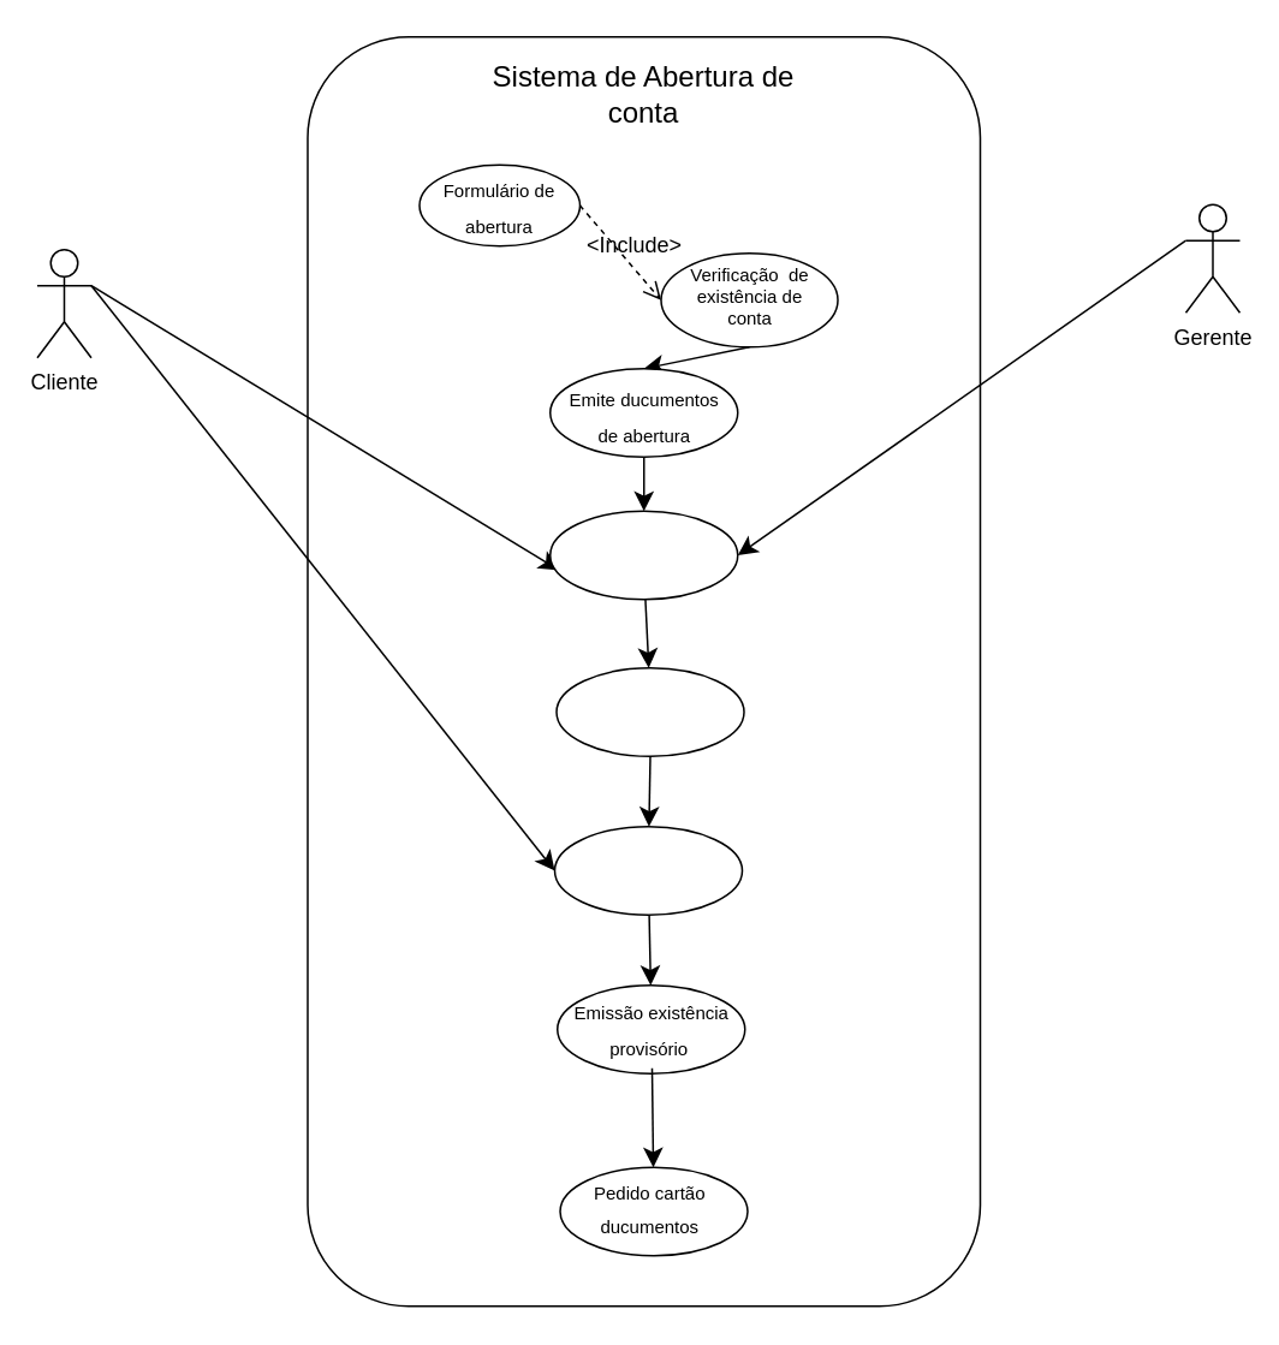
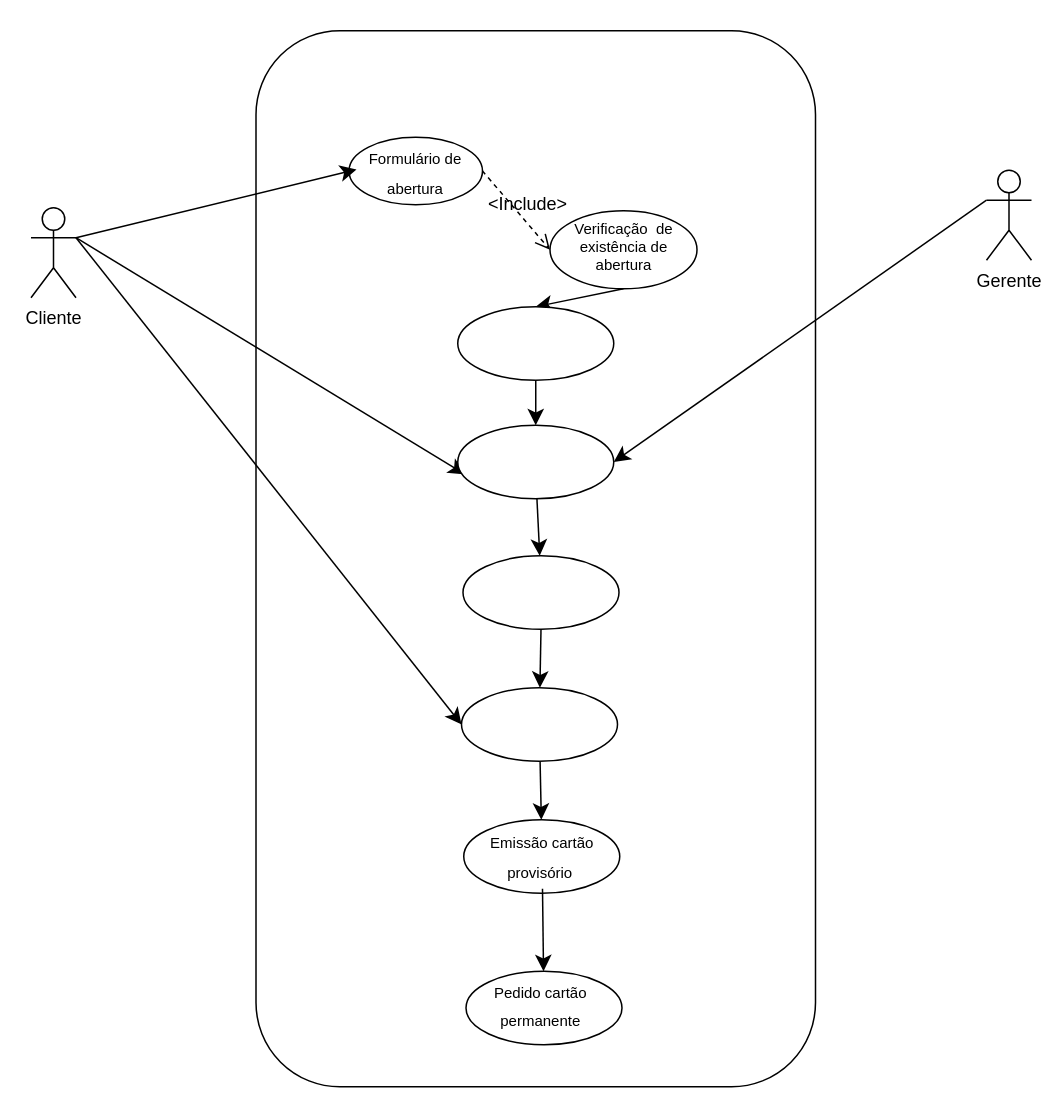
- <mxCell id="3" value="Sistema de Abertura de conta" style="text;html=1;align=center;verticalAlign=middle;whiteSpace=wrap;rounded=0;fontSize=16;" vertex="1" parent="1"><mxGeometry x="259" y="20" width="195" height="64" as="geometry" /></mxCell>
+ <mxCell id="11" value="" style="endArrow=classic;html=1;rounded=0;fontSize=12;startSize=8;endSize=8;curved=1;exitX=1;exitY=0.333;exitDx=0;exitDy=0;exitPerimeter=0;entryX=0;entryY=0.5;entryDx=0;entryDy=0;" edge="1" parent="1" source="9" target="10"><mxGeometry width="50" height="50" relative="1" as="geometry"><mxPoint x="374" y="173" as="sourcePoint" /><mxPoint x="424" y="123" as="targetPoint" /></mxGeometry></mxCell>
- <mxCell id="14" value="Verificação&amp;nbsp; de existência de conta&lt;div&gt;&lt;br&gt;&lt;/div&gt;" style="text;html=1;align=center;verticalAlign=middle;whiteSpace=wrap;rounded=0;fontSize=10;" vertex="1" parent="1"><mxGeometry x="378.5" y="140" width="73" height="59" as="geometry" /></mxCell>
+ <mxCell id="14" value="Verificação&amp;nbsp; de existência de abertura&lt;div&gt;&lt;br&gt;&lt;/div&gt;" style="text;html=1;align=center;verticalAlign=middle;whiteSpace=wrap;rounded=0;fontSize=10;" vertex="1" parent="1"><mxGeometry x="378.5" y="140" width="73" height="59" as="geometry" /></mxCell>
- <mxCell id="18" value="&lt;font style=&quot;font-size: 10px;&quot;&gt;Emite ducumentos de abertura&lt;/font&gt;" style="text;html=1;align=center;verticalAlign=middle;whiteSpace=wrap;rounded=0;fontSize=16;" vertex="1" parent="1"><mxGeometry x="308.5" y="212" width="96" height="33" as="geometry" /></mxCell>
- <mxCell id="28" value="&lt;span style=&quot;font-size: 10px;&quot;&gt;Emissão existência provisório&amp;nbsp;&lt;/span&gt;" style="text;html=1;align=center;verticalAlign=middle;whiteSpace=wrap;rounded=0;fontSize=16;" vertex="1" parent="1"><mxGeometry x="310" y="546" width="102" height="46" as="geometry" /></mxCell>
+ <mxCell id="28" value="&lt;span style=&quot;font-size: 10px;&quot;&gt;Emissão cartão provisório&amp;nbsp;&lt;/span&gt;" style="text;html=1;align=center;verticalAlign=middle;whiteSpace=wrap;rounded=0;fontSize=16;" vertex="1" parent="1"><mxGeometry x="310" y="546" width="102" height="46" as="geometry" /></mxCell>
- <mxCell id="30" value="&lt;font style=&quot;font-size: 10px;&quot;&gt;Pedido cartão ducumentos&lt;/font&gt;&lt;div&gt;&lt;font style=&quot;font-size: 10px;&quot;&gt;&lt;br&gt;&lt;/font&gt;&lt;/div&gt;" style="text;html=1;align=center;verticalAlign=middle;whiteSpace=wrap;rounded=0;fontSize=16;" vertex="1" parent="1"><mxGeometry x="317" y="654" width="86" height="48" as="geometry" /></mxCell>
+ <mxCell id="30" value="&lt;font style=&quot;font-size: 10px;&quot;&gt;Pedido cartão permanente&lt;/font&gt;&lt;div&gt;&lt;font style=&quot;font-size: 10px;&quot;&gt;&lt;br&gt;&lt;/font&gt;&lt;/div&gt;" style="text;html=1;align=center;verticalAlign=middle;whiteSpace=wrap;rounded=0;fontSize=16;" vertex="1" parent="1"><mxGeometry x="317" y="654" width="86" height="48" as="geometry" /></mxCell>
